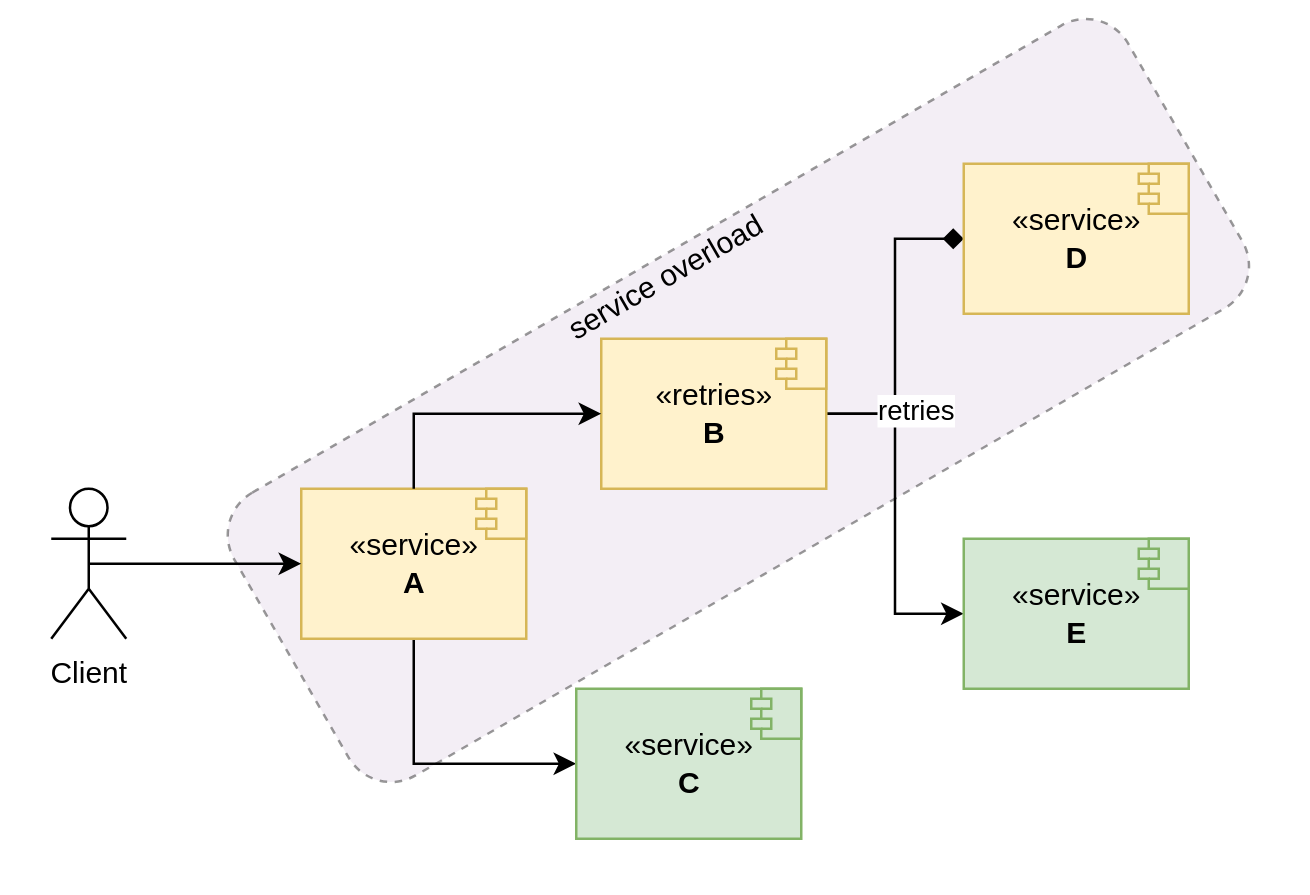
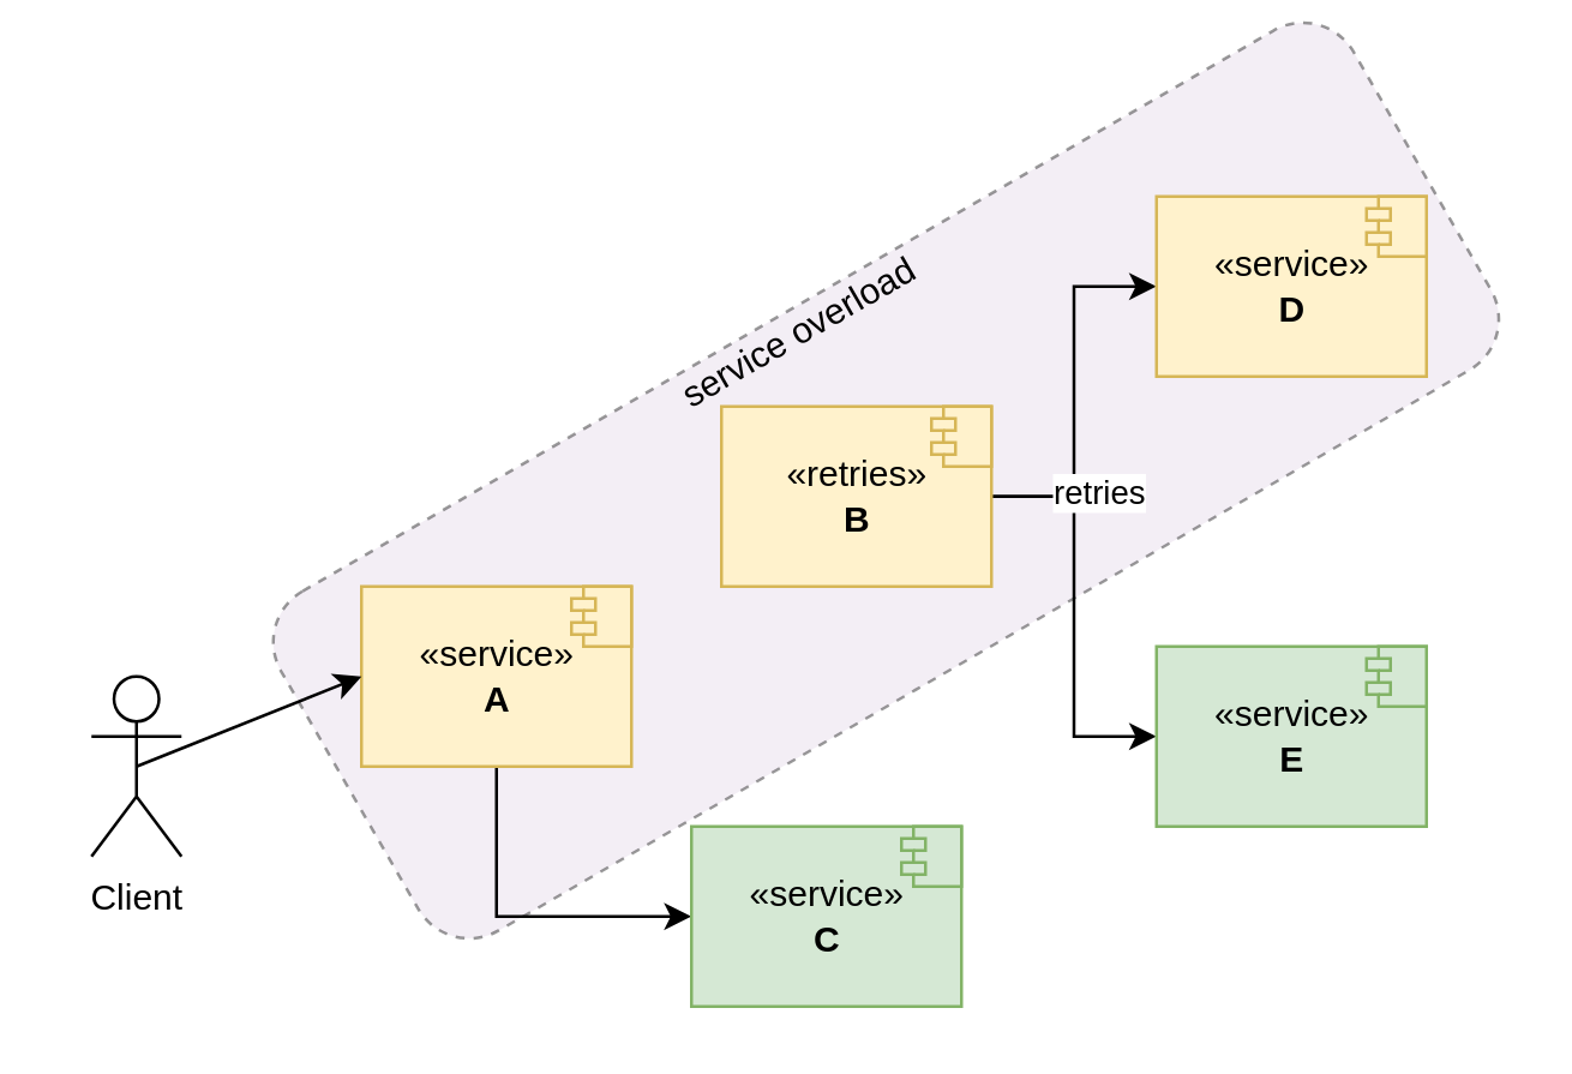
- <mxCell id="7" style="edgeStyle=orthogonalEdgeStyle;rounded=0;orthogonalLoop=1;jettySize=auto;html=1;entryX=0;entryY=0.5;entryDx=0;entryDy=0;endArrow=diamond;" edge="1" parent="1" source="10" target="14"><mxGeometry relative="1" as="geometry" /></mxCell>
+ <mxCell id="7" style="edgeStyle=orthogonalEdgeStyle;rounded=0;orthogonalLoop=1;jettySize=auto;html=1;entryX=0;entryY=0.5;entryDx=0;entryDy=0;" edge="1" parent="1" source="10" target="14"><mxGeometry relative="1" as="geometry" /></mxCell>
- <mxCell id="19" value="" style="endArrow=classic;html=1;rounded=0;entryX=0;entryY=0.5;entryDx=0;entryDy=0;exitX=0.5;exitY=0;exitDx=0;exitDy=0;" edge="1" parent="1" source="5" target="10"><mxGeometry width="50" height="50" relative="1" as="geometry"><mxPoint x="180" y="290" as="sourcePoint" /><mxPoint x="230" y="240" as="targetPoint" /><Array as="points"><mxPoint x="165" y="120" /></Array></mxGeometry></mxCell>
- <mxCell id="3" value="Client" style="shape=umlActor;verticalLabelPosition=bottom;verticalAlign=top;html=1;outlineConnect=0;" vertex="1" parent="1"><mxGeometry x="20" y="150" width="30" height="60" as="geometry" /></mxCell>
+ <mxCell id="3" value="Client" style="shape=umlActor;verticalLabelPosition=bottom;verticalAlign=top;html=1;outlineConnect=0;" vertex="1" parent="1"><mxGeometry x="30" y="180" width="30" height="60" as="geometry" /></mxCell>
